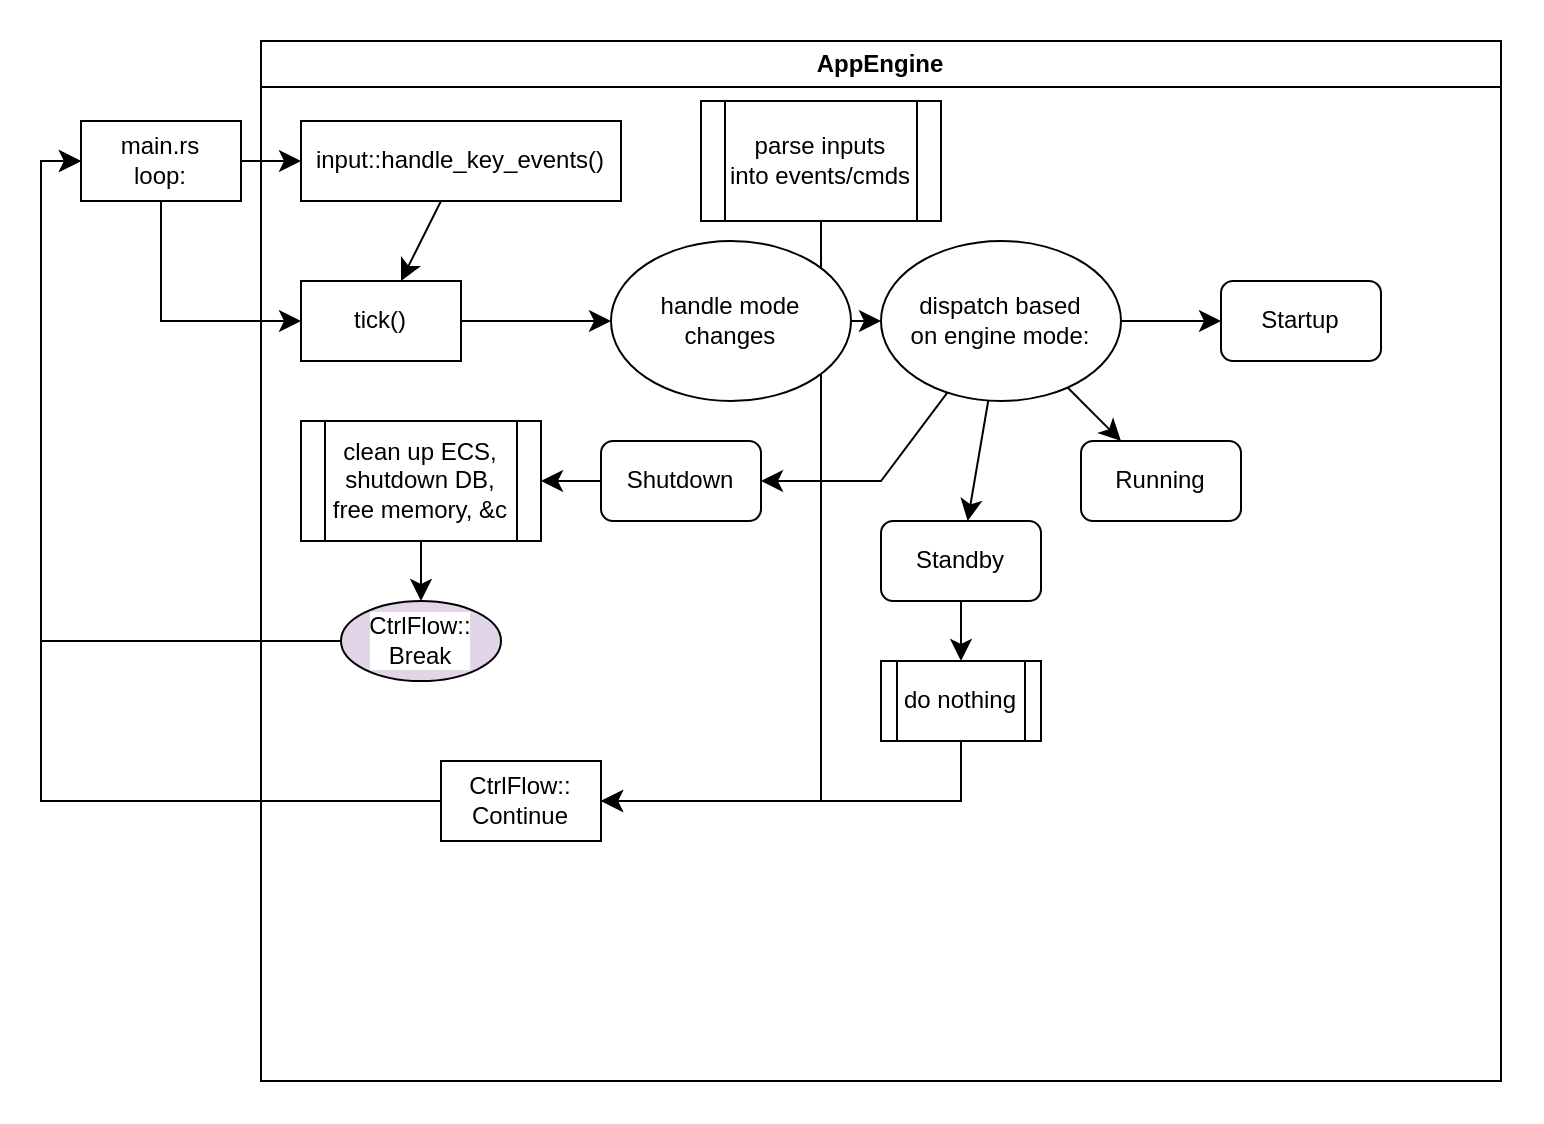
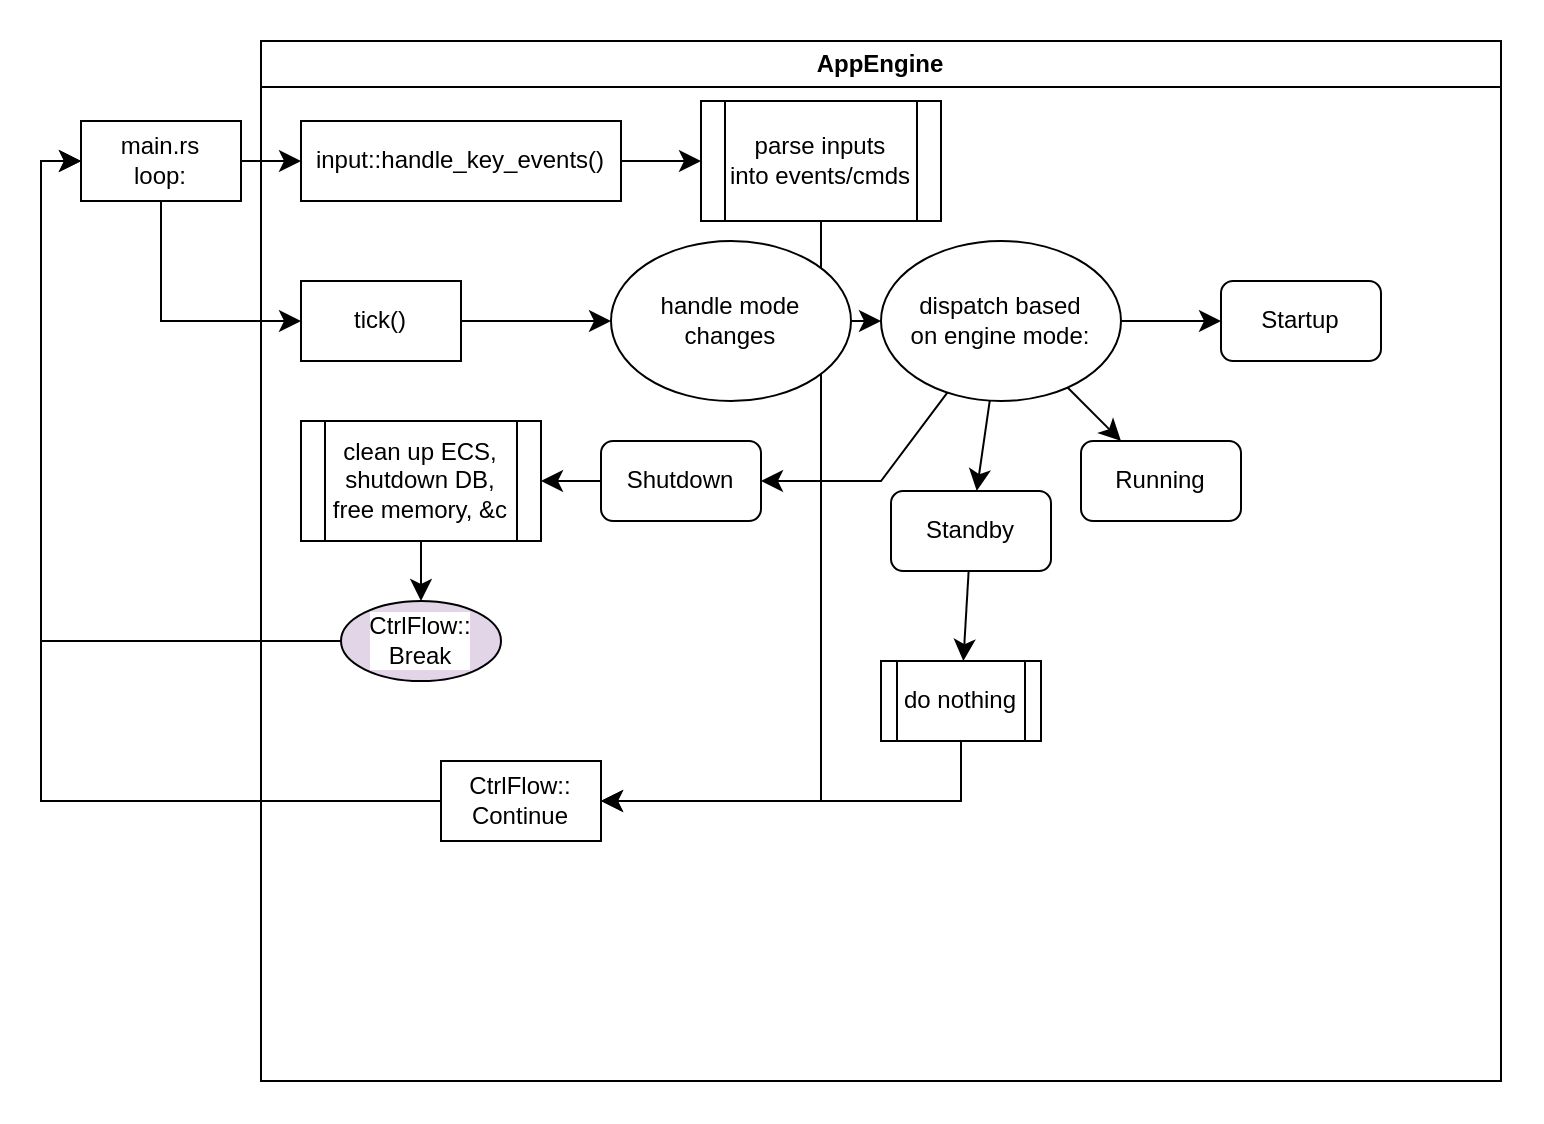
- <mxCell id="30" style="edgeStyle=none;curved=1;rounded=0;orthogonalLoop=1;jettySize=auto;html=1;fontSize=12;startSize=8;endSize=8;" edge="1" parent="5" source="7" target="8"><mxGeometry relative="1" as="geometry" /></mxCell>
+ <mxCell id="30" style="edgeStyle=none;curved=1;rounded=0;orthogonalLoop=1;jettySize=auto;html=1;fontSize=12;startSize=8;endSize=8;" edge="1" parent="5" source="7" target="29"><mxGeometry relative="1" as="geometry" /></mxCell>
- <mxCell id="18" value="Standby" style="rounded=1;whiteSpace=wrap;html=1;fontFamily=Helvetica;fontSize=12;fontColor=default;labelBackgroundColor=default;" vertex="1" parent="5"><mxGeometry x="310" y="240" width="80" height="40" as="geometry" /></mxCell>
+ <mxCell id="18" value="Standby" style="rounded=1;whiteSpace=wrap;html=1;fontFamily=Helvetica;fontSize=12;fontColor=default;labelBackgroundColor=default;" vertex="1" parent="5"><mxGeometry x="315" y="225" width="80" height="40" as="geometry" /></mxCell>
